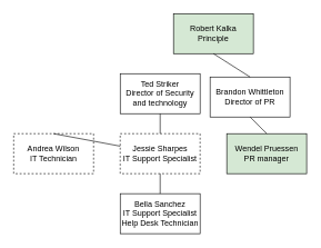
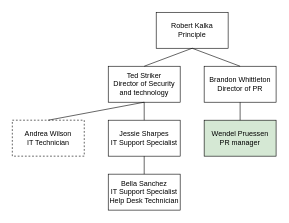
- <mxCell id="2" value="Robert Kalka&lt;br&gt;Principle" style="rounded=0;whiteSpace=wrap;html=1;fillColor=#d5e8d4;" vertex="1" parent="1"><mxGeometry x="260" y="20" width="120" height="60" as="geometry" /></mxCell>
+ <mxCell id="2" value="Robert Kalka&lt;br&gt;Principle" style="rounded=0;whiteSpace=wrap;html=1;" vertex="1" parent="1"><mxGeometry x="260" y="20" width="120" height="60" as="geometry" /></mxCell>
+ <mxCell id="9" value="" style="endArrow=none;html=1;rounded=0;entryX=0.5;entryY=1;entryDx=0;entryDy=0;exitX=0.5;exitY=0;exitDx=0;exitDy=0;" edge="1" parent="1" source="8" target="2"><mxGeometry width="50" height="50" relative="1" as="geometry"><mxPoint x="310" y="190" as="sourcePoint" /><mxPoint x="360" y="140" as="targetPoint" /></mxGeometry></mxCell>
- <mxCell id="5" value="Brandon Whittleton&lt;br&gt;Director of PR" style="rounded=0;whiteSpace=wrap;html=1;" vertex="1" parent="1"><mxGeometry x="315" y="115" width="120" height="60" as="geometry" /></mxCell>
+ <mxCell id="5" value="Brandon Whittleton&lt;br&gt;Director of PR" style="rounded=0;whiteSpace=wrap;html=1;" vertex="1" parent="1"><mxGeometry x="340" y="110" width="120" height="60" as="geometry" /></mxCell>
- <mxCell id="11" value="" style="endArrow=none;html=1;rounded=0;exitX=0.5;exitY=0;exitDx=0;exitDy=0;" edge="1" parent="1" source="3" target="4"><mxGeometry width="50" height="50" relative="1" as="geometry"><mxPoint x="310" y="190" as="sourcePoint" /><mxPoint x="360" y="140" as="targetPoint" /></mxGeometry></mxCell>
+ <mxCell id="11" value="" style="endArrow=none;html=1;rounded=0;entryX=0.5;entryY=1;entryDx=0;entryDy=0;exitX=0.5;exitY=0;exitDx=0;exitDy=0;" edge="1" parent="1" source="3" target="8"><mxGeometry width="50" height="50" relative="1" as="geometry"><mxPoint x="310" y="190" as="sourcePoint" /><mxPoint x="360" y="140" as="targetPoint" /></mxGeometry></mxCell>
- <mxCell id="4" value="Jessie Sharpes&lt;br&gt;IT Support Specialist" style="rounded=0;whiteSpace=wrap;html=1;dashed=1;" vertex="1" parent="1"><mxGeometry x="180" y="200" width="120" height="60" as="geometry" /></mxCell>
+ <mxCell id="4" value="Jessie Sharpes&lt;br&gt;IT Support Specialist" style="rounded=0;whiteSpace=wrap;html=1;" vertex="1" parent="1"><mxGeometry x="180" y="200" width="120" height="60" as="geometry" /></mxCell>
